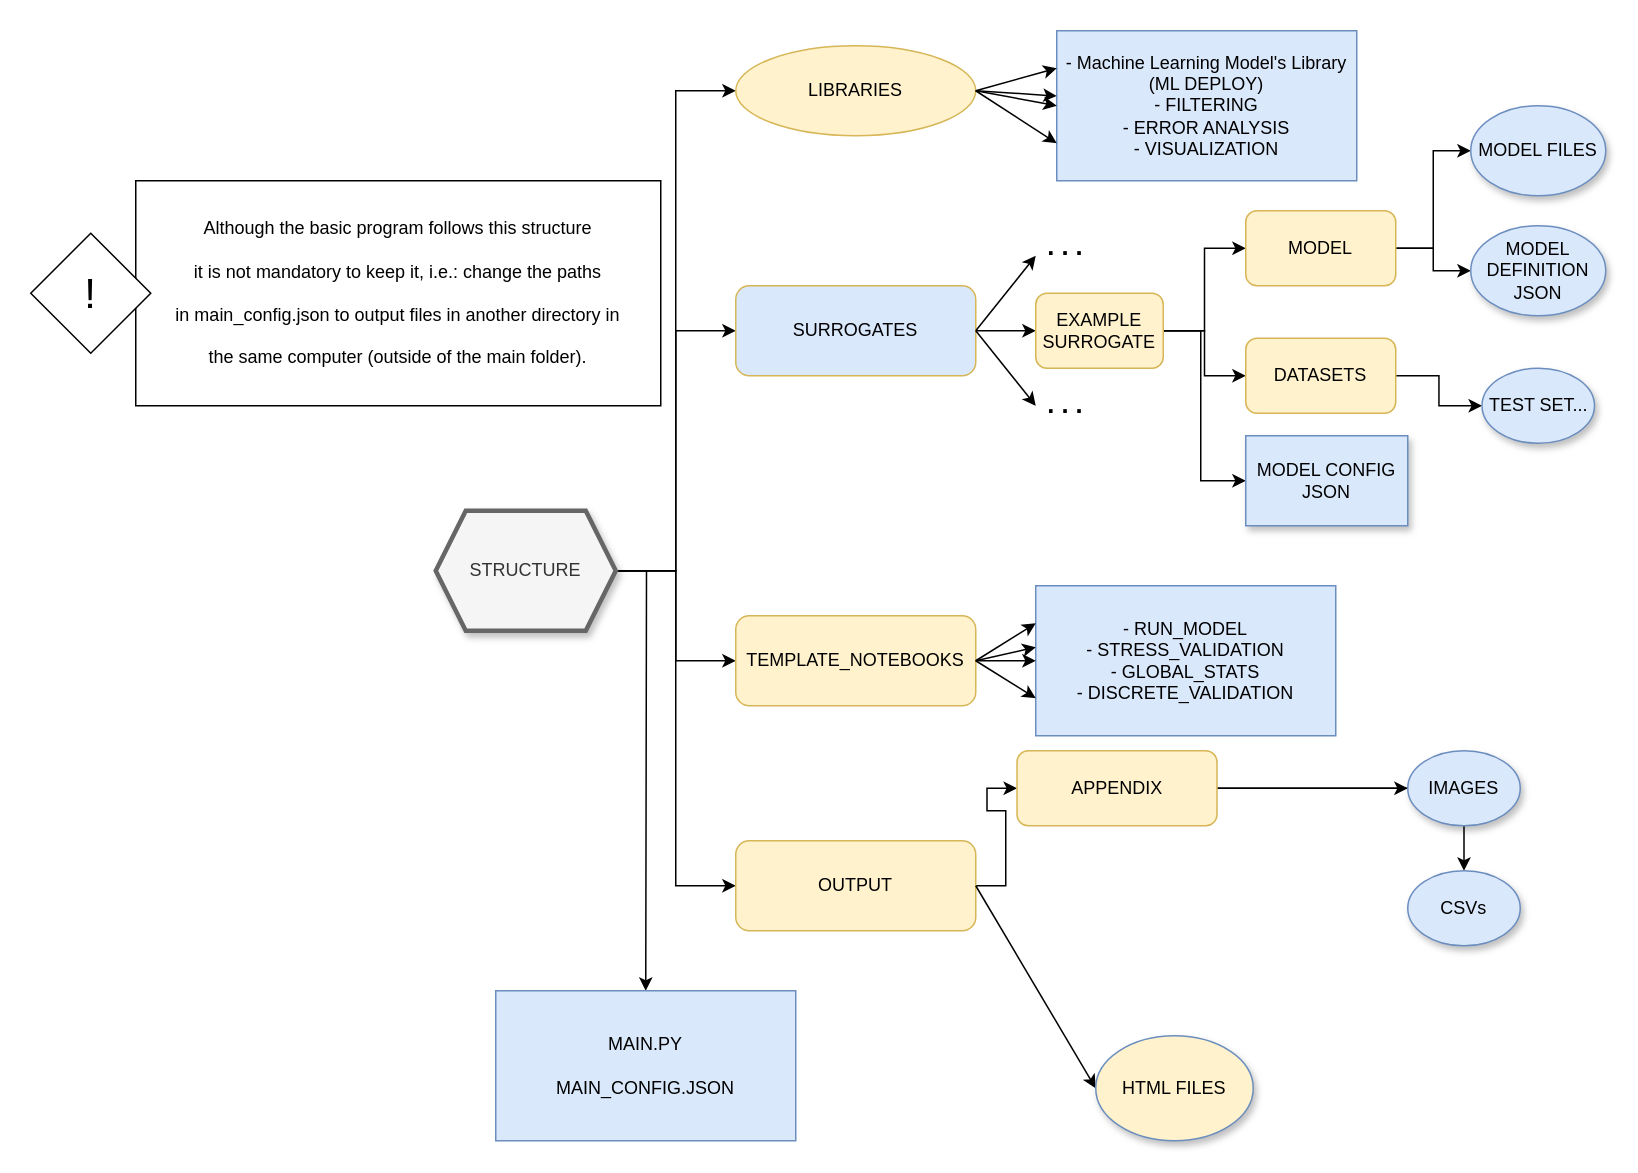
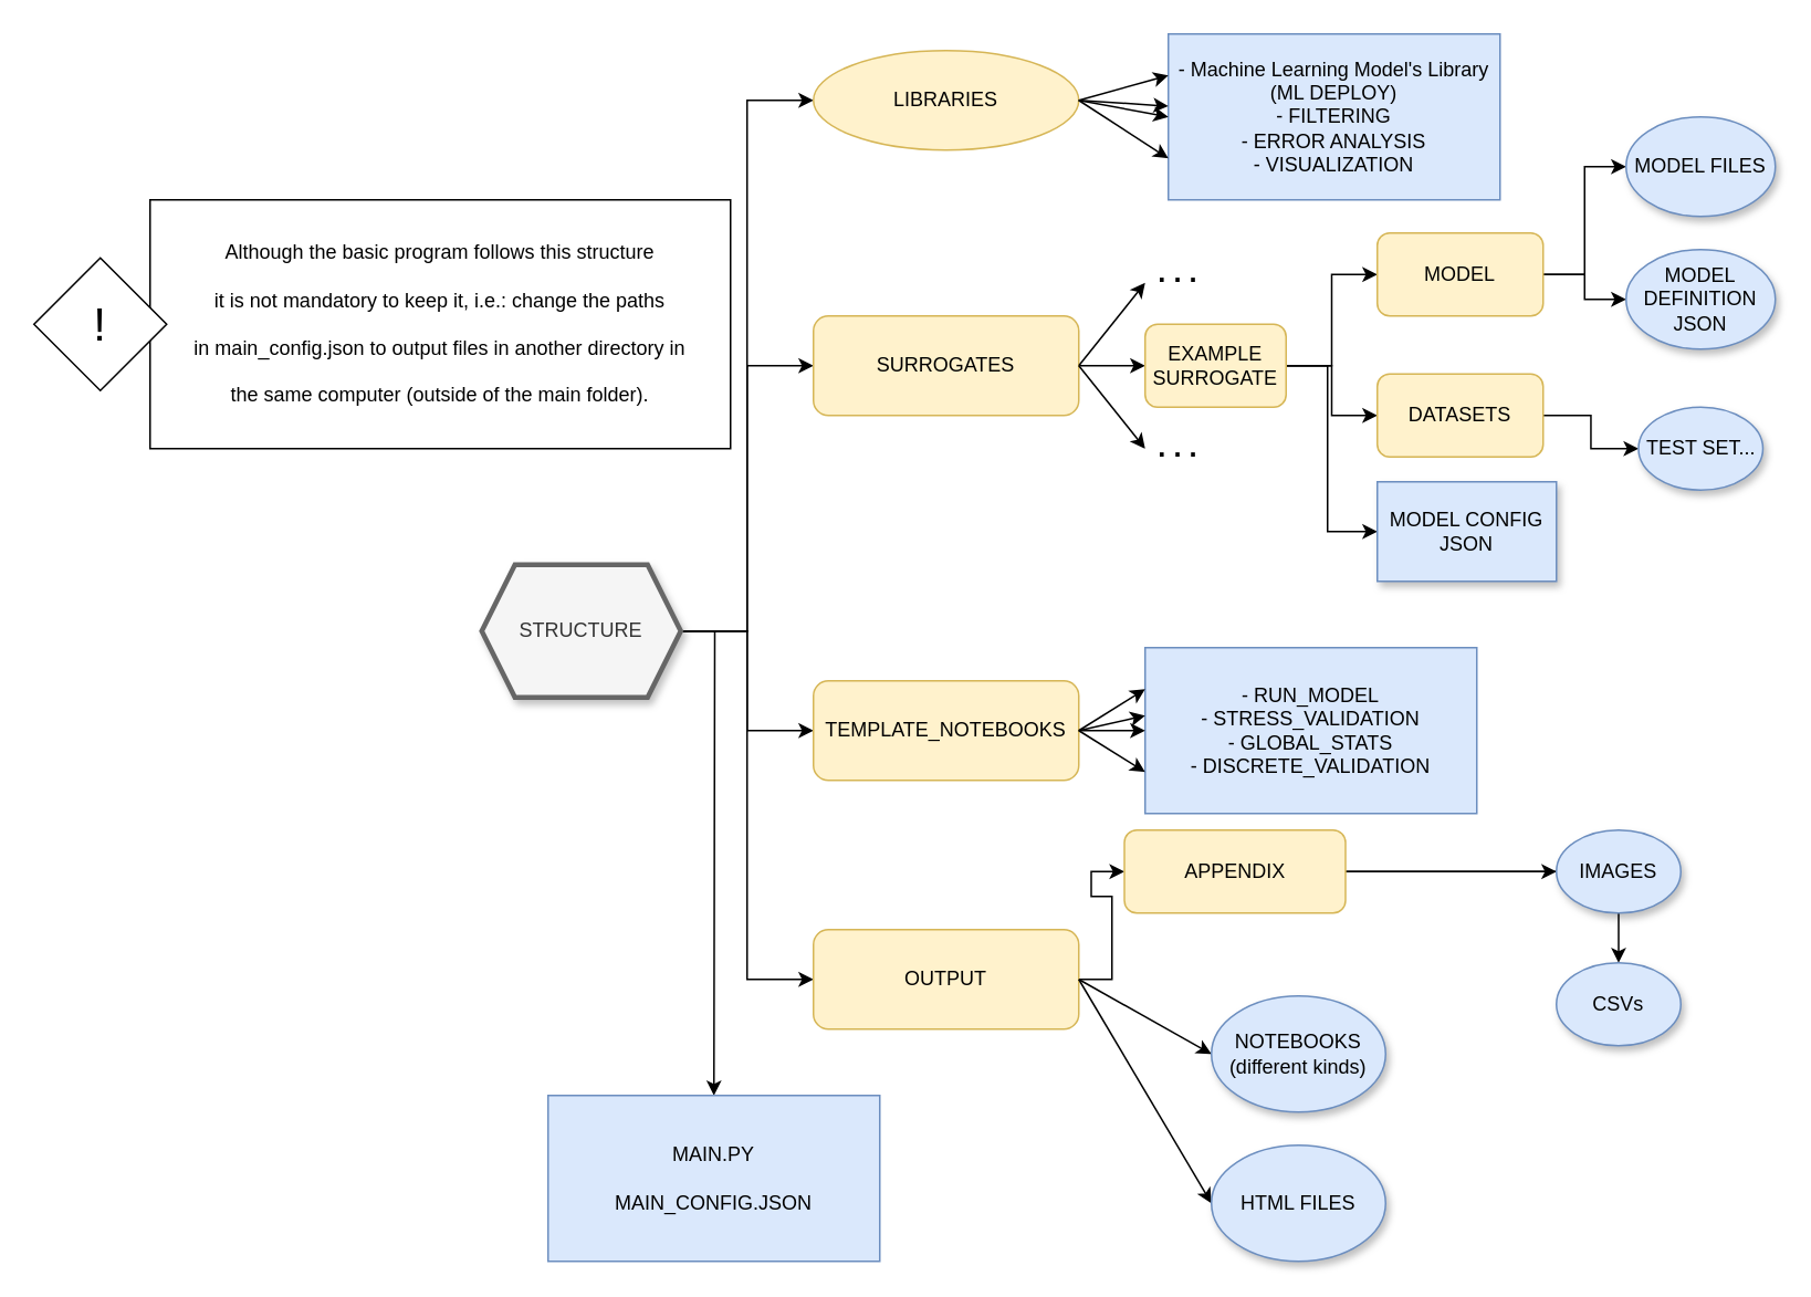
- <mxCell id="12" value="SURROGATES" style="rounded=1;whiteSpace=wrap;html=1;fillColor=#dae8fc;strokeColor=#d6b656;" parent="1" vertex="1"><mxGeometry x="490" y="190" width="160" height="60" as="geometry" /></mxCell>
+ <mxCell id="12" value="SURROGATES" style="rounded=1;whiteSpace=wrap;html=1;fillColor=#fff2cc;strokeColor=#d6b656;" parent="1" vertex="1"><mxGeometry x="490" y="190" width="160" height="60" as="geometry" /></mxCell>
+ <mxCell id="29" value="" style="endArrow=classic;html=1;rounded=0;entryX=0;entryY=0.5;entryDx=0;entryDy=0;exitX=1;exitY=0.5;exitDx=0;exitDy=0;" parent="1" source="10" target="31" edge="1"><mxGeometry width="50" height="50" relative="1" as="geometry"><mxPoint x="650" y="540" as="sourcePoint" /><mxPoint x="690" y="605" as="targetPoint" /></mxGeometry></mxCell>
+ <mxCell id="31" value="NOTEBOOKS&lt;br&gt;(different kinds)" style="ellipse;whiteSpace=wrap;html=1;shadow=1;strokeWidth=1;fillColor=#dae8fc;strokeColor=#6c8ebf;" parent="1" vertex="1"><mxGeometry x="730" y="600" width="105" height="70" as="geometry" /></mxCell>
- <mxCell id="32" value="HTML FILES" style="ellipse;whiteSpace=wrap;html=1;shadow=1;strokeWidth=1;fillColor=#fff2cc;strokeColor=#6c8ebf;" parent="1" vertex="1"><mxGeometry x="730" y="690" width="105" height="70" as="geometry" /></mxCell>
+ <mxCell id="32" value="HTML FILES" style="ellipse;whiteSpace=wrap;html=1;shadow=1;strokeWidth=1;fillColor=#dae8fc;strokeColor=#6c8ebf;" parent="1" vertex="1"><mxGeometry x="730" y="690" width="105" height="70" as="geometry" /></mxCell>
